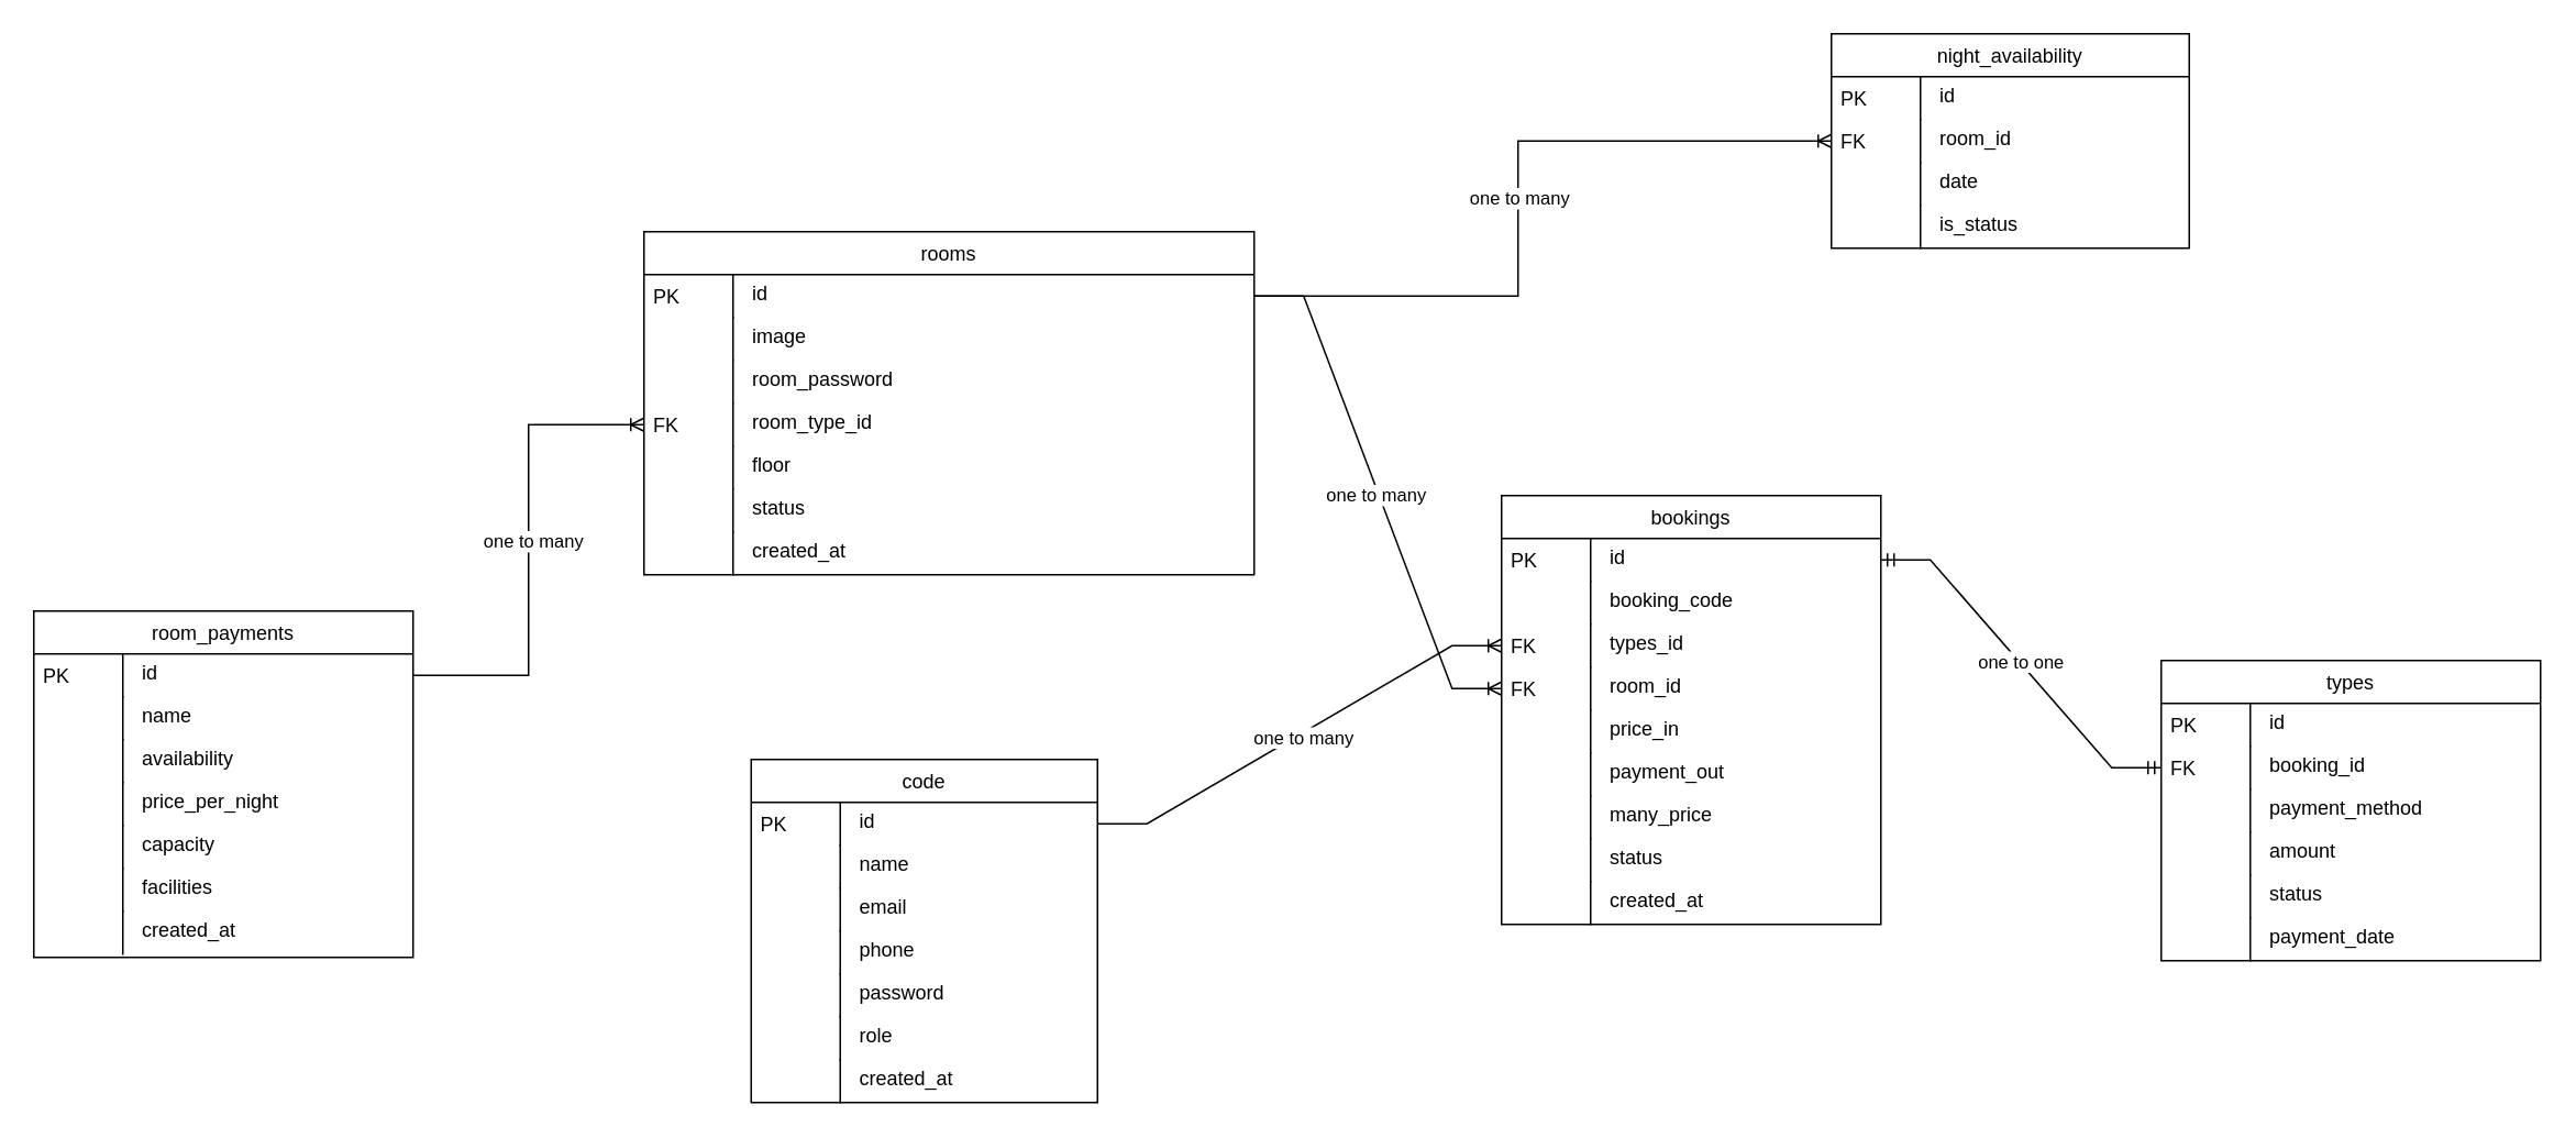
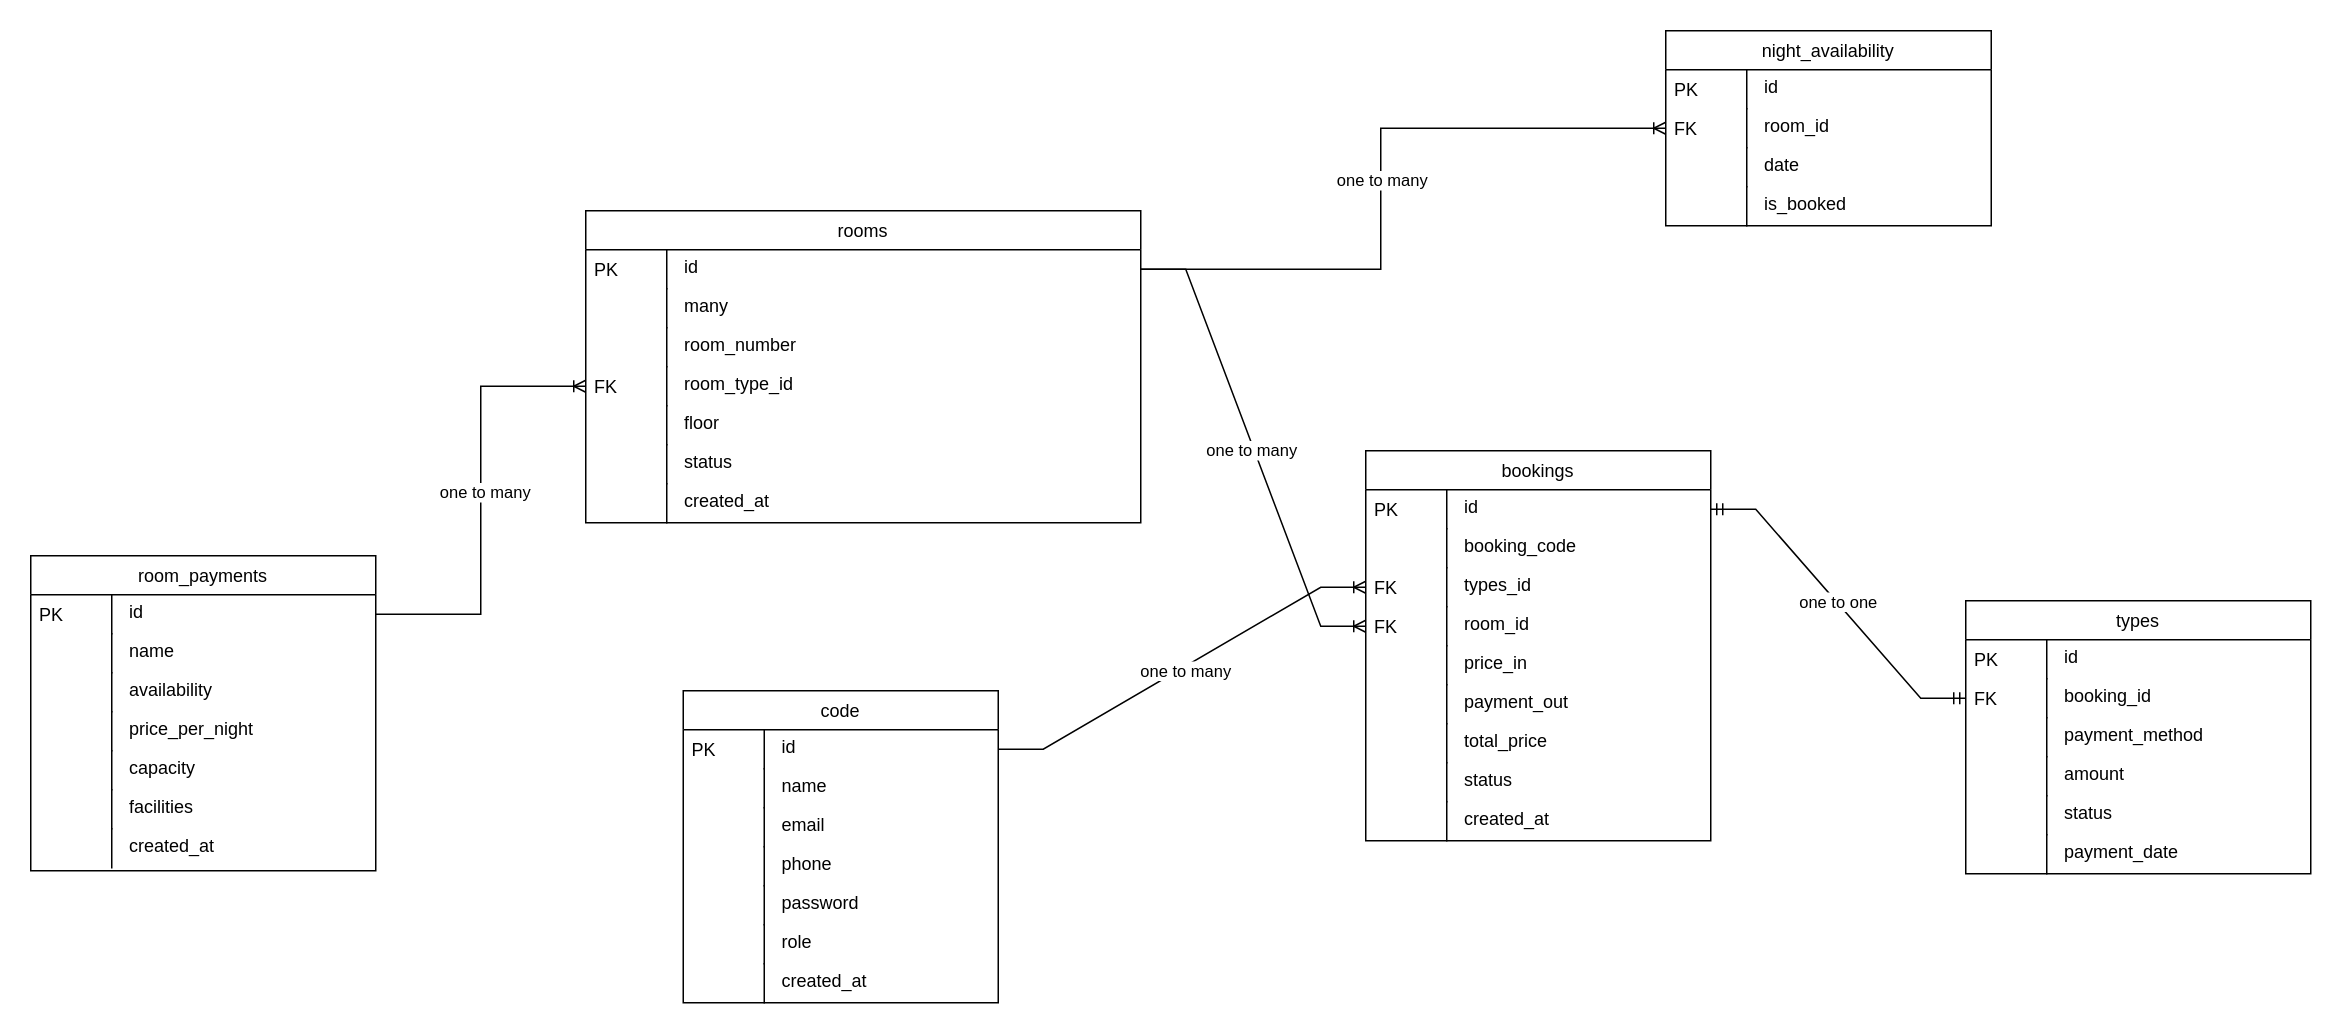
- <mxCell id="86" value="is_status" style="shape=partialRectangle;top=0;left=0;right=0;bottom=0;align=left;verticalAlign=top;spacingTop=-2;fillColor=none;spacingLeft=64;spacingRight=4;overflow=hidden;rotatable=0;points=[[0,0.5],[1,0.5]];portConstraint=eastwest;dropTarget=0;" parent="79" vertex="1"><mxGeometry y="104" width="217" height="26" as="geometry" /></mxCell>
+ <mxCell id="86" value="is_booked" style="shape=partialRectangle;top=0;left=0;right=0;bottom=0;align=left;verticalAlign=top;spacingTop=-2;fillColor=none;spacingLeft=64;spacingRight=4;overflow=hidden;rotatable=0;points=[[0,0.5],[1,0.5]];portConstraint=eastwest;dropTarget=0;" parent="79" vertex="1"><mxGeometry y="104" width="217" height="26" as="geometry" /></mxCell>
- <mxCell id="20" value="image" style="shape=partialRectangle;top=0;left=0;right=0;bottom=0;align=left;verticalAlign=top;spacingTop=-2;fillColor=none;spacingLeft=64;spacingRight=4;overflow=hidden;rotatable=0;points=[[0,0.5],[1,0.5]];portConstraint=eastwest;dropTarget=0;" vertex="1" parent="17"><mxGeometry y="52" width="370" height="26" as="geometry" /></mxCell>
+ <mxCell id="20" value="many" style="shape=partialRectangle;top=0;left=0;right=0;bottom=0;align=left;verticalAlign=top;spacingTop=-2;fillColor=none;spacingLeft=64;spacingRight=4;overflow=hidden;rotatable=0;points=[[0,0.5],[1,0.5]];portConstraint=eastwest;dropTarget=0;" vertex="1" parent="17"><mxGeometry y="52" width="370" height="26" as="geometry" /></mxCell>
- <mxCell id="22" value="room_password" style="shape=partialRectangle;top=0;left=0;right=0;bottom=0;align=left;verticalAlign=top;spacingTop=-2;fillColor=none;spacingLeft=64;spacingRight=4;overflow=hidden;rotatable=0;points=[[0,0.5],[1,0.5]];portConstraint=eastwest;dropTarget=0;" parent="17" vertex="1"><mxGeometry y="78" width="370" height="26" as="geometry" /></mxCell>
+ <mxCell id="22" value="room_number" style="shape=partialRectangle;top=0;left=0;right=0;bottom=0;align=left;verticalAlign=top;spacingTop=-2;fillColor=none;spacingLeft=64;spacingRight=4;overflow=hidden;rotatable=0;points=[[0,0.5],[1,0.5]];portConstraint=eastwest;dropTarget=0;" parent="17" vertex="1"><mxGeometry y="78" width="370" height="26" as="geometry" /></mxCell>
- <mxCell id="60" value="many_price" style="shape=partialRectangle;top=0;left=0;right=0;bottom=0;align=left;verticalAlign=top;spacingTop=-2;fillColor=none;spacingLeft=64;spacingRight=4;overflow=hidden;rotatable=0;points=[[0,0.5],[1,0.5]];portConstraint=eastwest;dropTarget=0;" parent="47" vertex="1"><mxGeometry y="182" width="230" height="26" as="geometry" /></mxCell>
+ <mxCell id="60" value="total_price" style="shape=partialRectangle;top=0;left=0;right=0;bottom=0;align=left;verticalAlign=top;spacingTop=-2;fillColor=none;spacingLeft=64;spacingRight=4;overflow=hidden;rotatable=0;points=[[0,0.5],[1,0.5]];portConstraint=eastwest;dropTarget=0;" parent="47" vertex="1"><mxGeometry y="182" width="230" height="26" as="geometry" /></mxCell>
